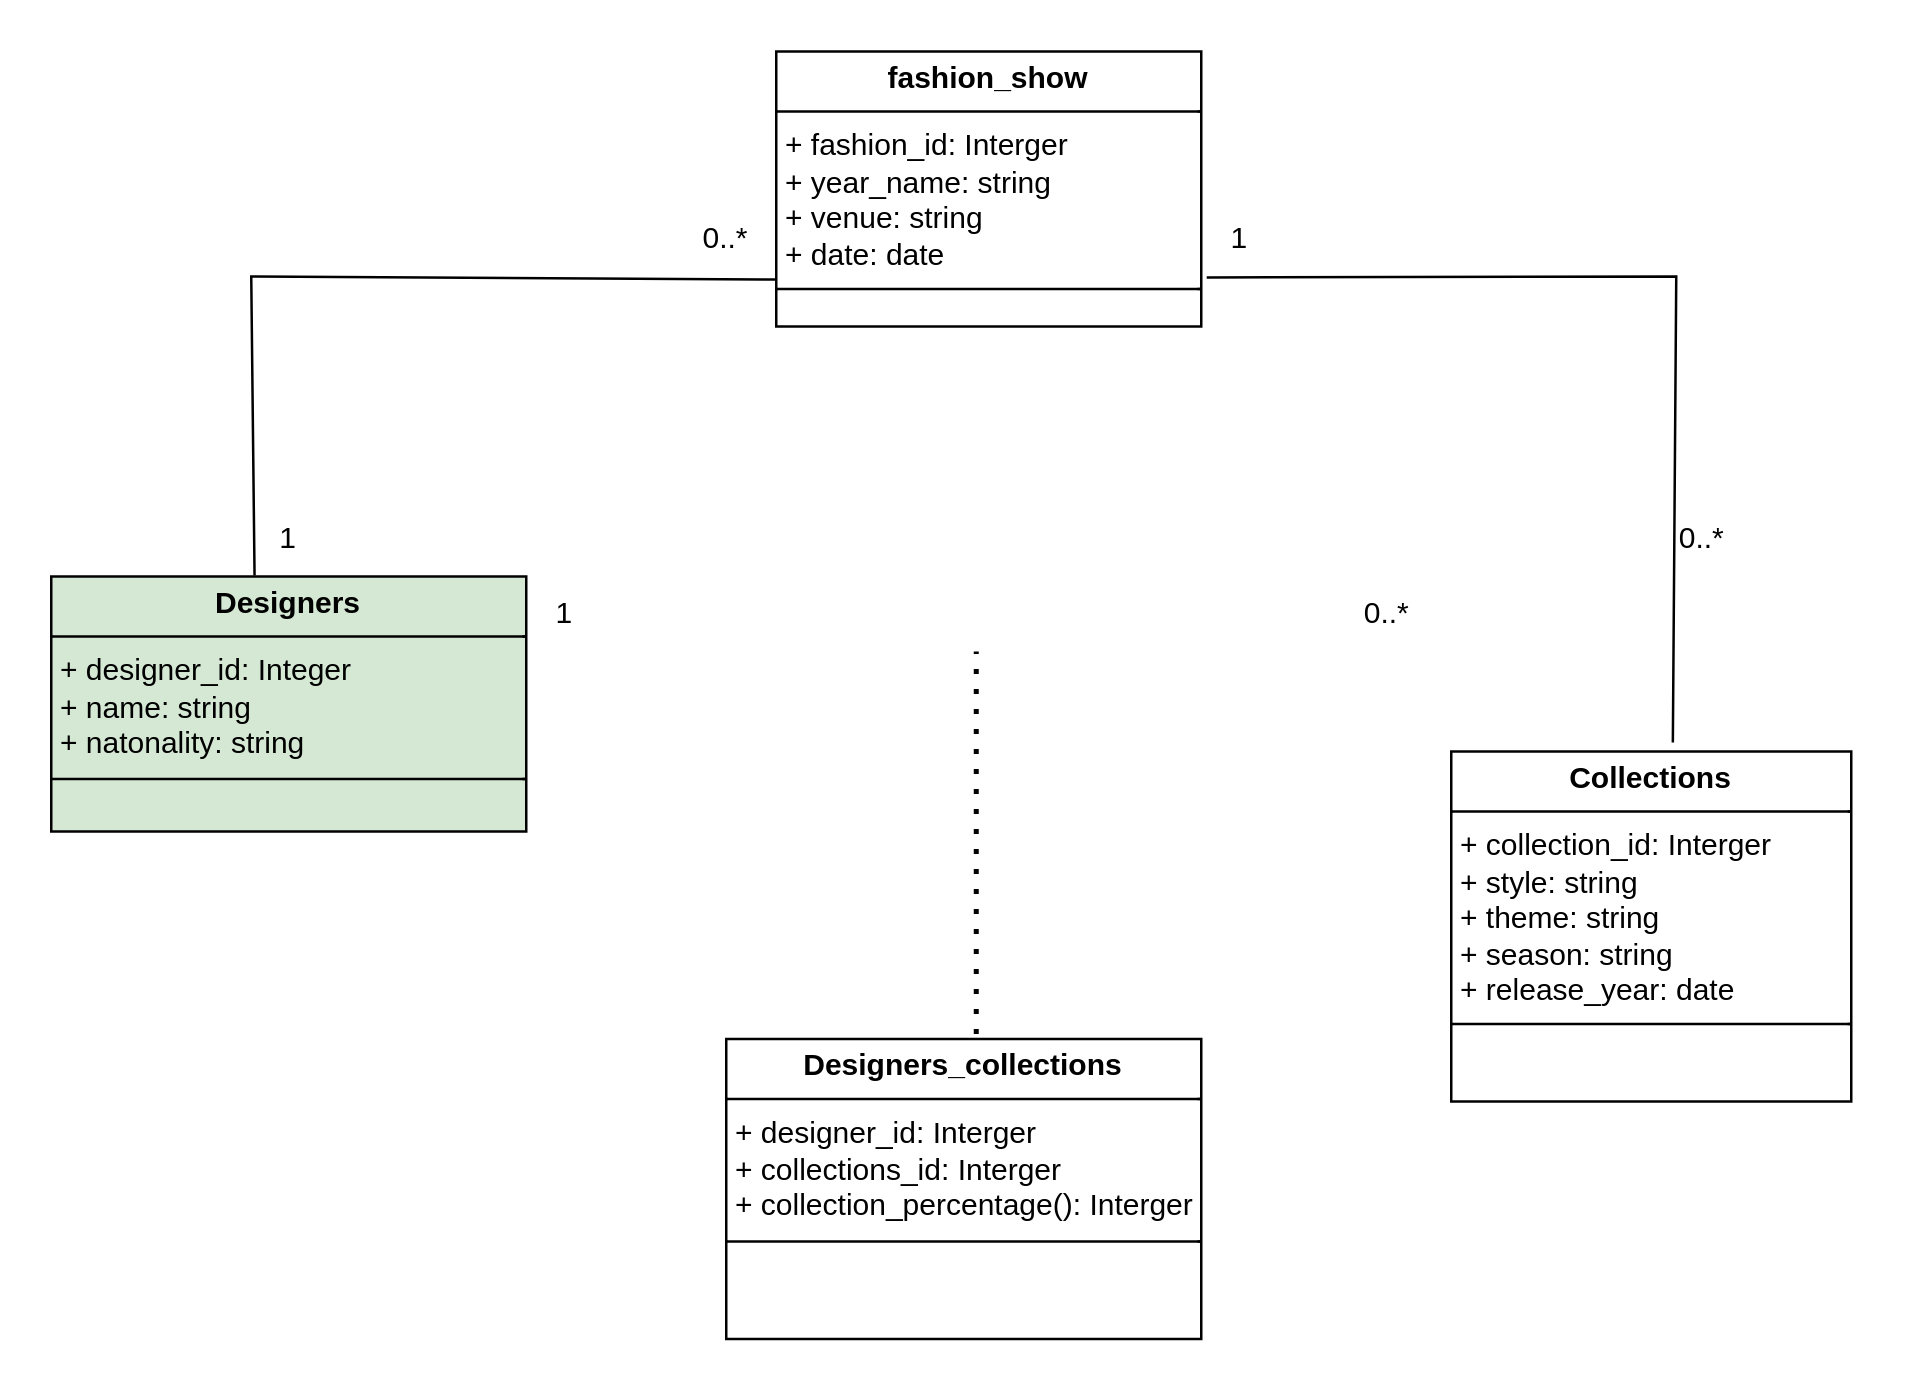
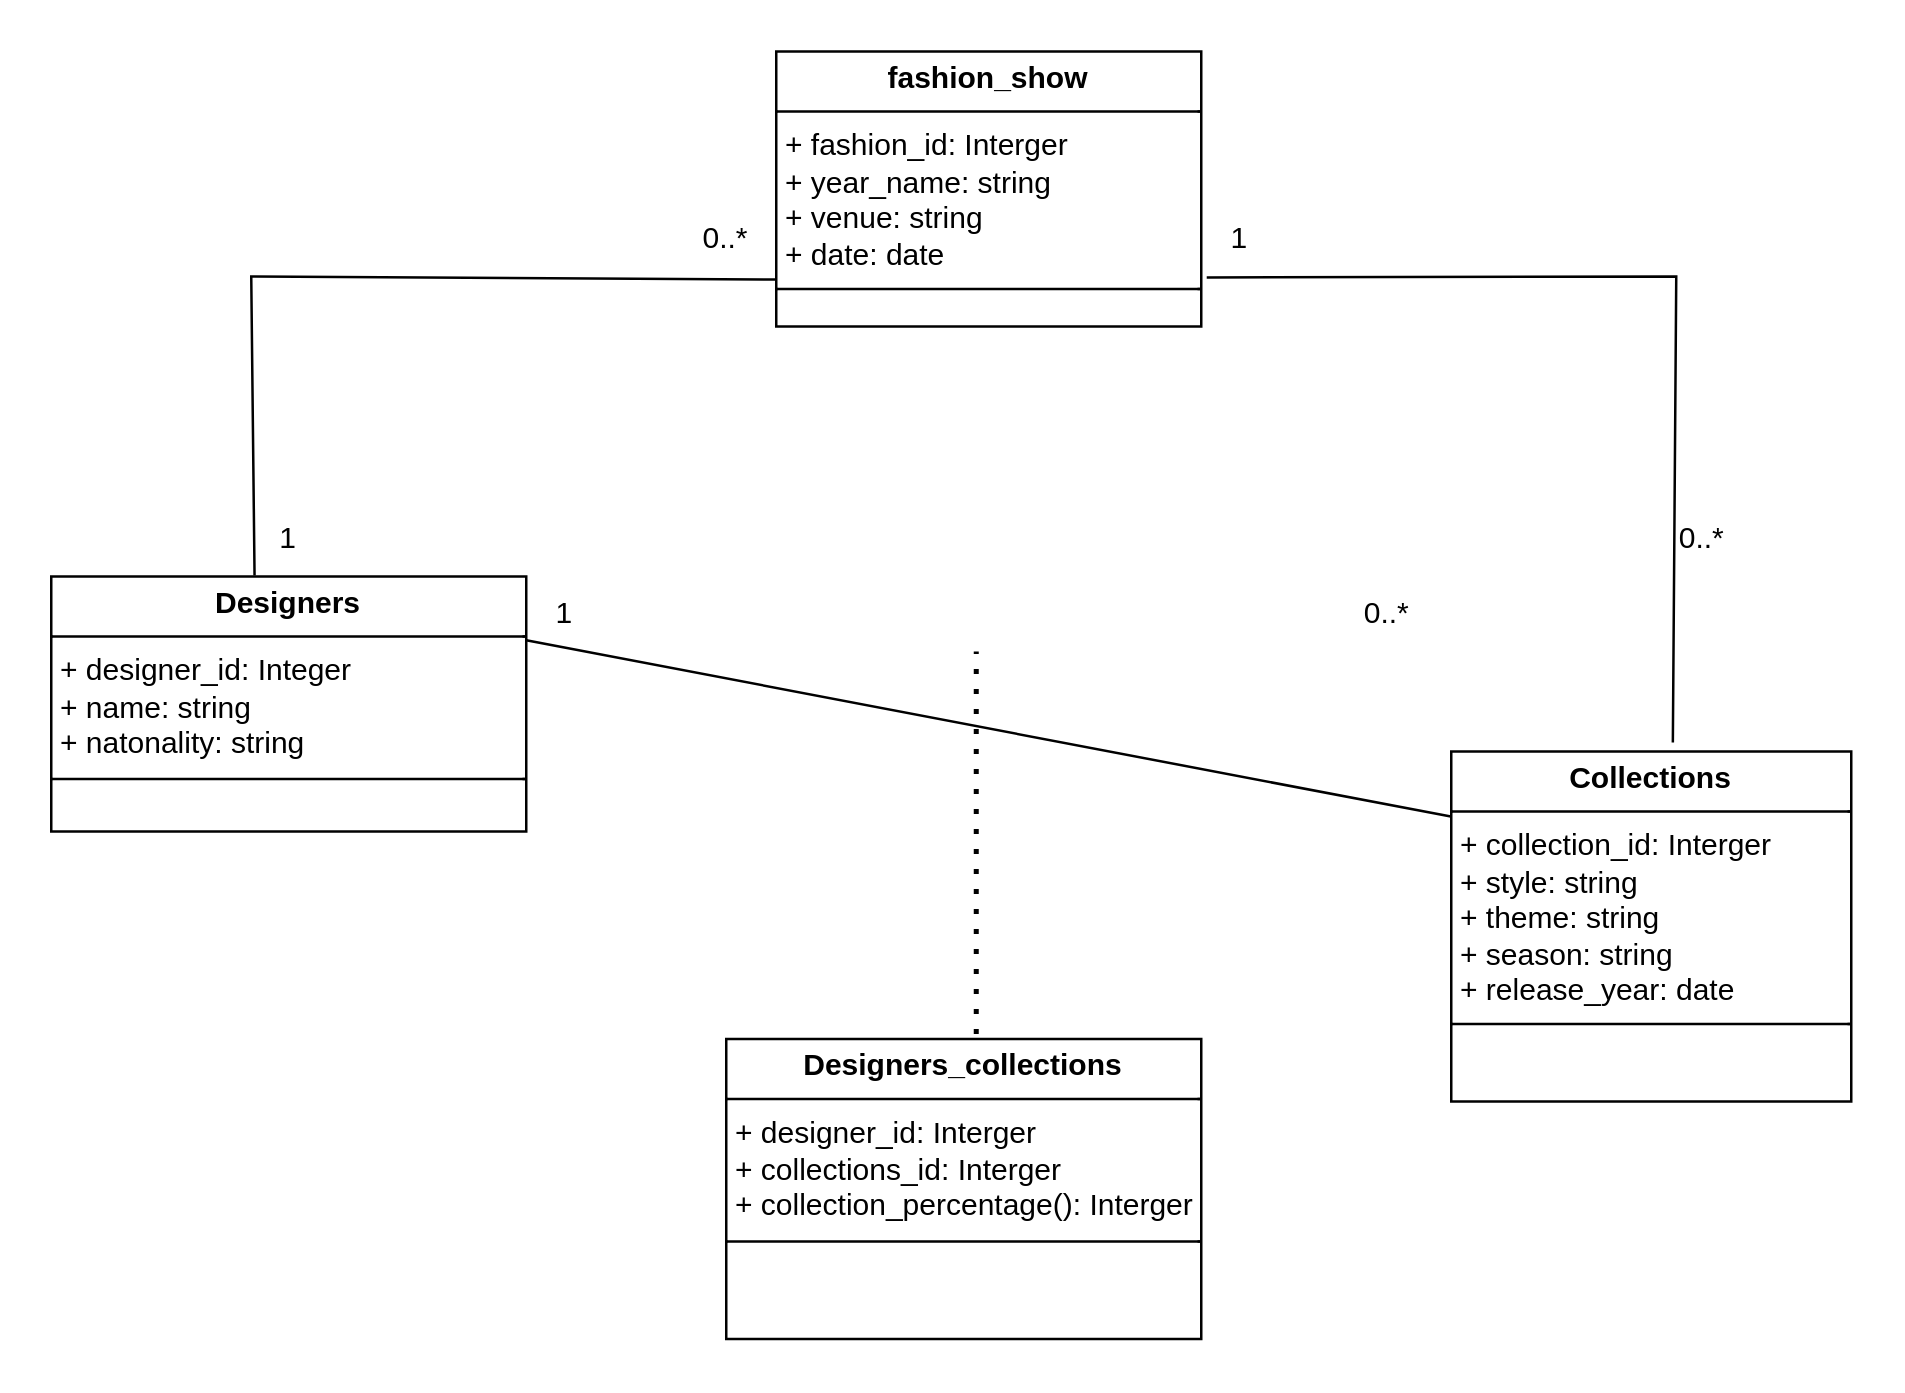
- <mxCell id="2" value="&lt;p style=&quot;margin:0px;margin-top:4px;text-align:center;&quot;&gt;&lt;b&gt;Designers&lt;/b&gt;&lt;/p&gt;&lt;hr size=&quot;1&quot; style=&quot;border-style:solid;&quot;&gt;&lt;p style=&quot;margin:0px;margin-left:4px;&quot;&gt;+ designer_id: Integer&lt;/p&gt;&lt;p style=&quot;margin:0px;margin-left:4px;&quot;&gt;+ name: string&lt;/p&gt;&lt;p style=&quot;margin:0px;margin-left:4px;&quot;&gt;+ natonality: string&lt;/p&gt;&lt;hr size=&quot;1&quot; style=&quot;border-style:solid;&quot;&gt;&lt;p style=&quot;margin:0px;margin-left:4px;&quot;&gt;&lt;br&gt;&lt;/p&gt;" style="verticalAlign=top;align=left;overflow=fill;html=1;whiteSpace=wrap;fillColor=#d5e8d4;" vertex="1" parent="1"><mxGeometry x="20" y="230" width="190" height="102" as="geometry" /></mxCell>
+ <mxCell id="2" value="&lt;p style=&quot;margin:0px;margin-top:4px;text-align:center;&quot;&gt;&lt;b&gt;Designers&lt;/b&gt;&lt;/p&gt;&lt;hr size=&quot;1&quot; style=&quot;border-style:solid;&quot;&gt;&lt;p style=&quot;margin:0px;margin-left:4px;&quot;&gt;+ designer_id: Integer&lt;/p&gt;&lt;p style=&quot;margin:0px;margin-left:4px;&quot;&gt;+ name: string&lt;/p&gt;&lt;p style=&quot;margin:0px;margin-left:4px;&quot;&gt;+ natonality: string&lt;/p&gt;&lt;hr size=&quot;1&quot; style=&quot;border-style:solid;&quot;&gt;&lt;p style=&quot;margin:0px;margin-left:4px;&quot;&gt;&lt;br&gt;&lt;/p&gt;" style="verticalAlign=top;align=left;overflow=fill;html=1;whiteSpace=wrap;" vertex="1" parent="1"><mxGeometry x="20" y="230" width="190" height="102" as="geometry" /></mxCell>
+ <mxCell id="9" value="" style="endArrow=none;html=1;rounded=0;entryX=-0.001;entryY=0.186;entryDx=0;entryDy=0;exitX=1;exitY=0.25;exitDx=0;exitDy=0;entryPerimeter=0;" edge="1" parent="1" source="2" target="3"><mxGeometry relative="1" as="geometry"><mxPoint x="330" y="20" as="sourcePoint" /><mxPoint x="470" y="-20" as="targetPoint" /></mxGeometry></mxCell>
